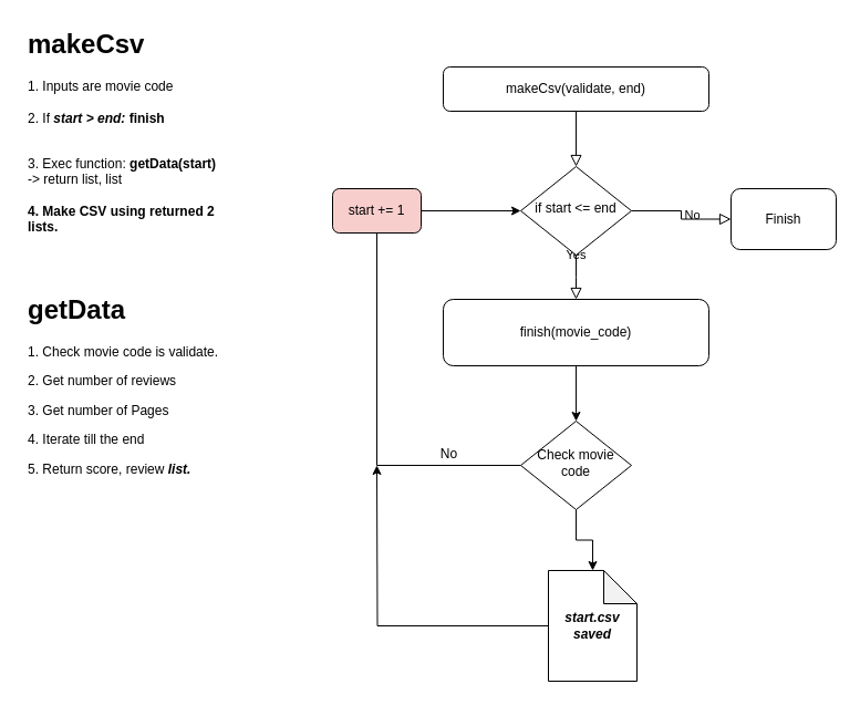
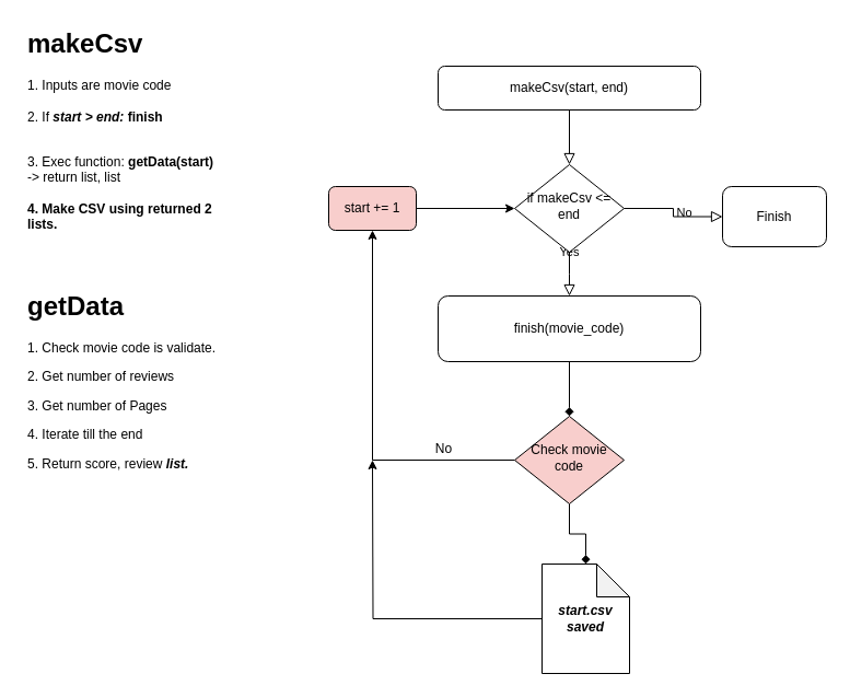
- <mxCell id="3" value="makeCsv(validate, end)" style="rounded=1;whiteSpace=wrap;html=1;fontSize=12;glass=0;strokeWidth=1;shadow=0;" parent="1" vertex="1"><mxGeometry x="400" y="60" width="240" height="40" as="geometry" /></mxCell>
+ <mxCell id="3" value="makeCsv(start, end)" style="rounded=1;whiteSpace=wrap;html=1;fontSize=12;glass=0;strokeWidth=1;shadow=0;" parent="1" vertex="1"><mxGeometry x="400" y="60" width="240" height="40" as="geometry" /></mxCell>
- <mxCell id="6" value="if start &amp;lt;= end" style="rhombus;whiteSpace=wrap;html=1;shadow=0;fontFamily=Helvetica;fontSize=12;align=center;strokeWidth=1;spacing=6;spacingTop=-4;" parent="1" vertex="1"><mxGeometry x="470" y="150" width="100" height="80" as="geometry" /></mxCell>
+ <mxCell id="6" value="if makeCsv &amp;lt;= end" style="rhombus;whiteSpace=wrap;html=1;shadow=0;fontFamily=Helvetica;fontSize=12;align=center;strokeWidth=1;spacing=6;spacingTop=-4;" parent="1" vertex="1"><mxGeometry x="470" y="150" width="100" height="80" as="geometry" /></mxCell>
- <mxCell id="11" style="edgeStyle=orthogonalEdgeStyle;rounded=0;orthogonalLoop=1;jettySize=auto;html=1;exitX=0;exitY=0.5;exitDx=0;exitDy=0;entryX=0.5;entryY=1;entryDx=0;entryDy=0;endArrow=none;" edge="1" parent="1" source="12" target="15"><mxGeometry relative="1" as="geometry"><mxPoint x="340" y="220" as="targetPoint" /></mxGeometry></mxCell>
+ <mxCell id="11" style="edgeStyle=orthogonalEdgeStyle;rounded=0;orthogonalLoop=1;jettySize=auto;html=1;exitX=0;exitY=0.5;exitDx=0;exitDy=0;entryX=0.5;entryY=1;entryDx=0;entryDy=0;" edge="1" parent="1" source="12" target="15"><mxGeometry relative="1" as="geometry"><mxPoint x="340" y="220" as="targetPoint" /></mxGeometry></mxCell>
- <mxCell id="8" style="edgeStyle=orthogonalEdgeStyle;rounded=0;orthogonalLoop=1;jettySize=auto;html=1;entryX=0.5;entryY=0;entryDx=0;entryDy=0;" edge="1" parent="1" source="9" target="12"><mxGeometry relative="1" as="geometry" /></mxCell>
+ <mxCell id="8" style="edgeStyle=orthogonalEdgeStyle;rounded=0;orthogonalLoop=1;jettySize=auto;html=1;entryX=0.5;entryY=0;entryDx=0;entryDy=0;endArrow=diamond;" edge="1" parent="1" source="9" target="12"><mxGeometry relative="1" as="geometry" /></mxCell>
- <mxCell id="12" value="Check movie code" style="rhombus;whiteSpace=wrap;html=1;shadow=0;fontFamily=Helvetica;fontSize=12;align=center;strokeWidth=1;spacing=6;spacingTop=-4;" vertex="1" parent="1"><mxGeometry x="470" y="380" width="100" height="80" as="geometry" /></mxCell>
+ <mxCell id="12" value="Check movie code" style="rhombus;whiteSpace=wrap;html=1;shadow=0;fontFamily=Helvetica;fontSize=12;align=center;strokeWidth=1;spacing=6;spacingTop=-4;fillColor=#f8cecc;" vertex="1" parent="1"><mxGeometry x="470" y="380" width="100" height="80" as="geometry" /></mxCell>
- <mxCell id="10" style="edgeStyle=orthogonalEdgeStyle;rounded=0;orthogonalLoop=1;jettySize=auto;html=1;exitX=0.5;exitY=1;exitDx=0;exitDy=0;entryX=0.5;entryY=0;entryDx=0;entryDy=0;entryPerimeter=0;" edge="1" parent="1" source="12" target="19"><mxGeometry relative="1" as="geometry"><mxPoint x="520" y="505" as="targetPoint" /></mxGeometry></mxCell>
+ <mxCell id="10" style="edgeStyle=orthogonalEdgeStyle;rounded=0;orthogonalLoop=1;jettySize=auto;html=1;exitX=0.5;exitY=1;exitDx=0;exitDy=0;entryX=0.5;entryY=0;entryDx=0;entryDy=0;entryPerimeter=0;endArrow=diamond;" edge="1" parent="1" source="12" target="19"><mxGeometry relative="1" as="geometry"><mxPoint x="520" y="505" as="targetPoint" /></mxGeometry></mxCell>
